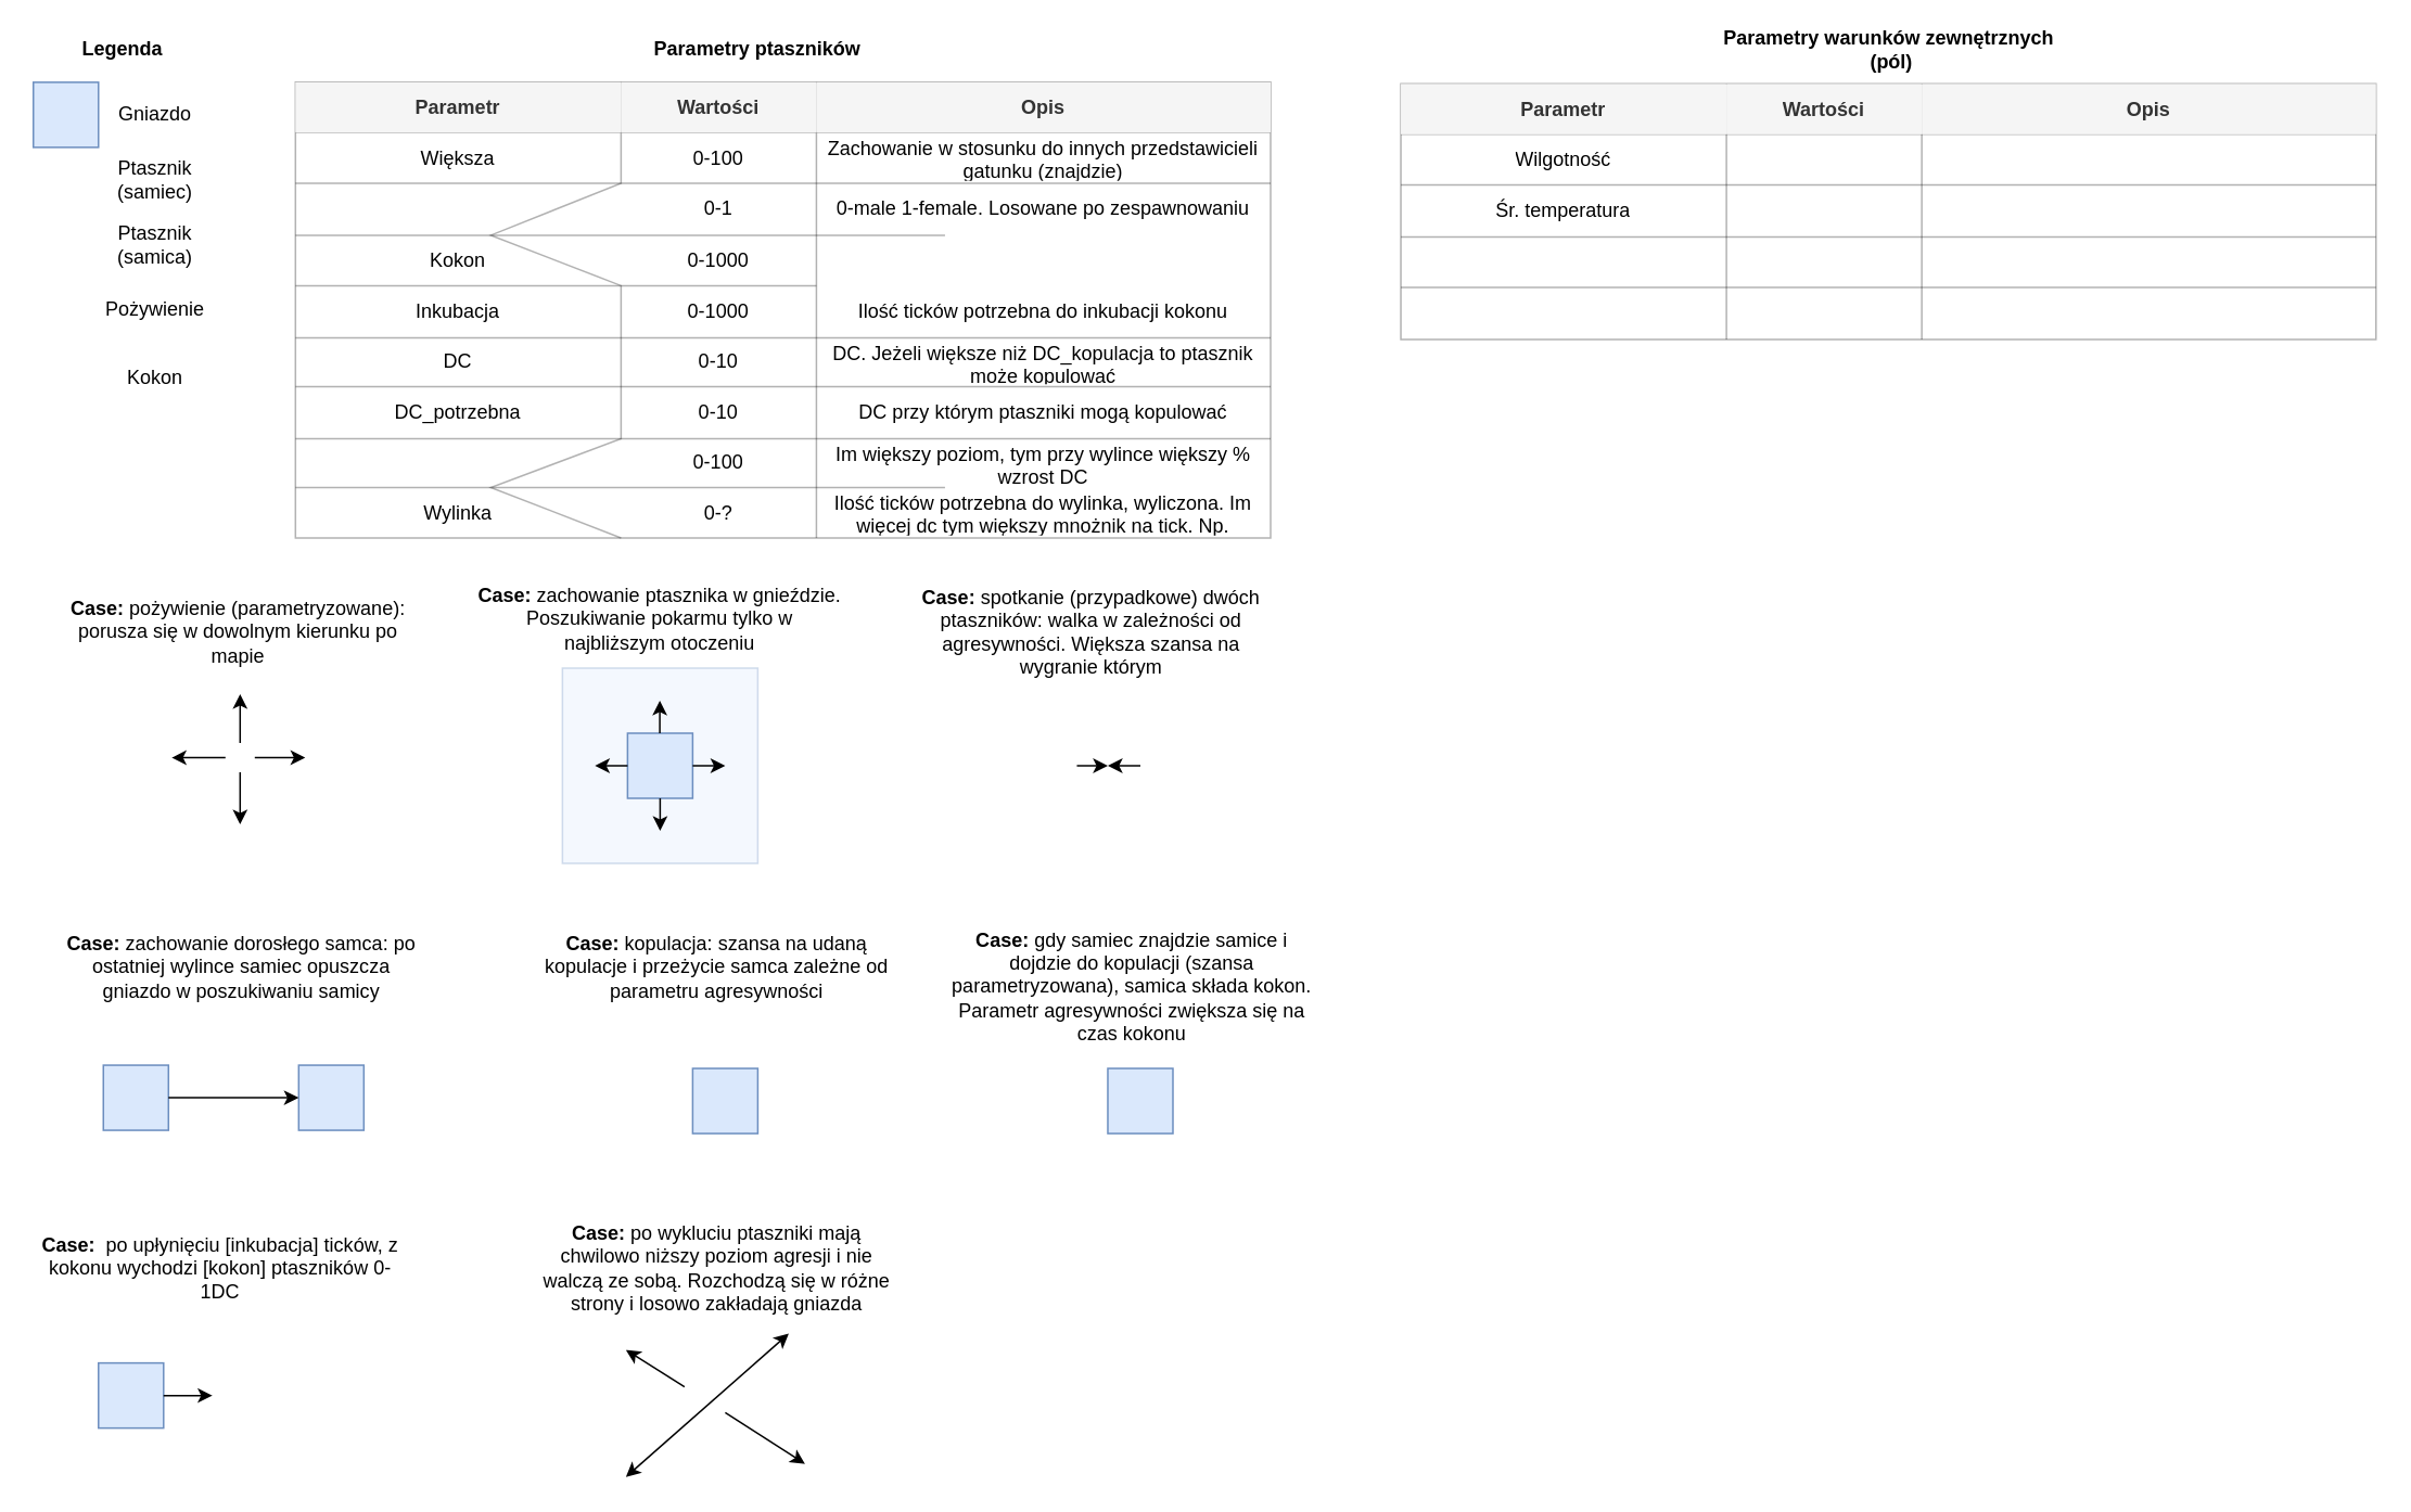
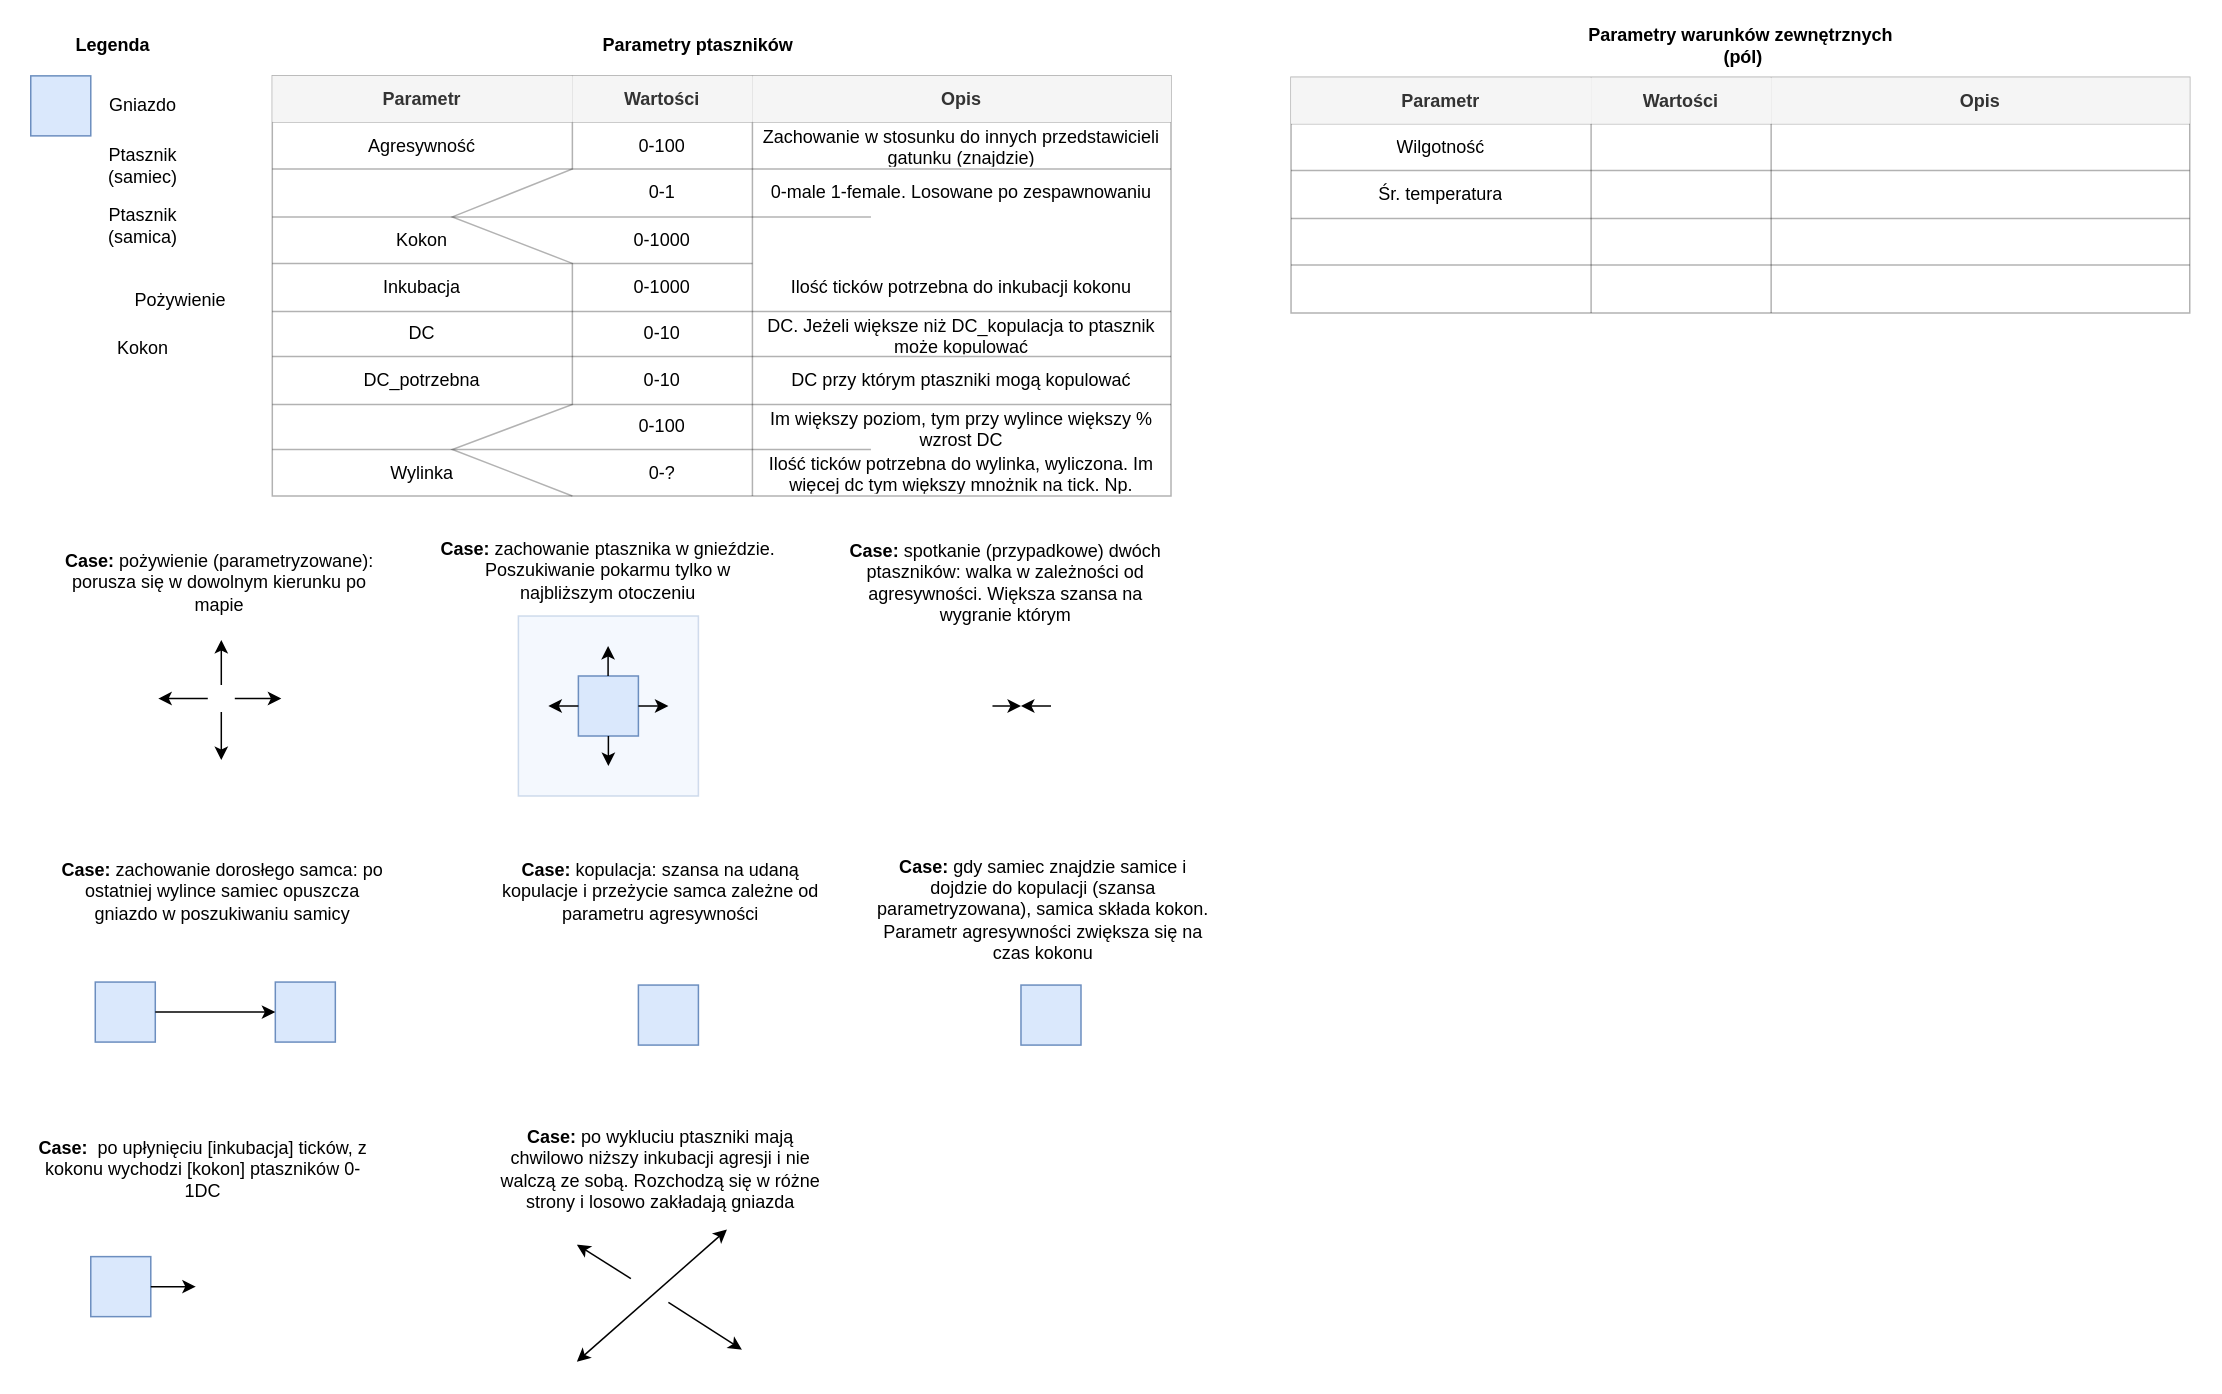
- <mxCell id="52" value="Większa" style="shape=partialRectangle;html=1;whiteSpace=wrap;connectable=0;fillColor=none;top=0;left=0;bottom=0;right=0;overflow=hidden;" vertex="1" parent="51"><mxGeometry width="200" height="31" as="geometry" /></mxCell>
+ <mxCell id="52" value="Agresywność" style="shape=partialRectangle;html=1;whiteSpace=wrap;connectable=0;fillColor=none;top=0;left=0;bottom=0;right=0;overflow=hidden;" vertex="1" parent="51"><mxGeometry width="200" height="31" as="geometry" /></mxCell>
- <mxCell id="20" value="&lt;div&gt;Pożywienie&lt;/div&gt;" style="text;html=1;strokeColor=none;fillColor=none;align=center;verticalAlign=middle;whiteSpace=wrap;rounded=0;" vertex="1" parent="1"><mxGeometry x="60" y="180" width="70" height="20" as="geometry" /></mxCell>
+ <mxCell id="20" value="&lt;div&gt;Pożywienie&lt;/div&gt;" style="text;html=1;strokeColor=none;fillColor=none;align=center;verticalAlign=middle;whiteSpace=wrap;rounded=0;" vertex="1" parent="1"><mxGeometry x="85" y="190" width="70" height="20" as="geometry" /></mxCell>
- <mxCell id="91" value="&lt;div&gt;&lt;b&gt;Case: &lt;/b&gt;po wykluciu ptaszniki mają chwilowo niższy poziom agresji i nie walczą ze sobą. Rozchodzą się w różne strony i losowo zakładają gniazda&lt;br&gt;&lt;b&gt;&lt;/b&gt;&lt;/div&gt;" style="text;html=1;strokeColor=none;fillColor=none;align=center;verticalAlign=middle;whiteSpace=wrap;rounded=0;" vertex="1" parent="1"><mxGeometry x="325" y="749" width="230" height="60" as="geometry" /></mxCell>
+ <mxCell id="91" value="&lt;div&gt;&lt;b&gt;Case: &lt;/b&gt;po wykluciu ptaszniki mają chwilowo niższy inkubacji agresji i nie walczą ze sobą. Rozchodzą się w różne strony i losowo zakładają gniazda&lt;br&gt;&lt;b&gt;&lt;/b&gt;&lt;/div&gt;" style="text;html=1;strokeColor=none;fillColor=none;align=center;verticalAlign=middle;whiteSpace=wrap;rounded=0;" vertex="1" parent="1"><mxGeometry x="325" y="749" width="230" height="60" as="geometry" /></mxCell>
